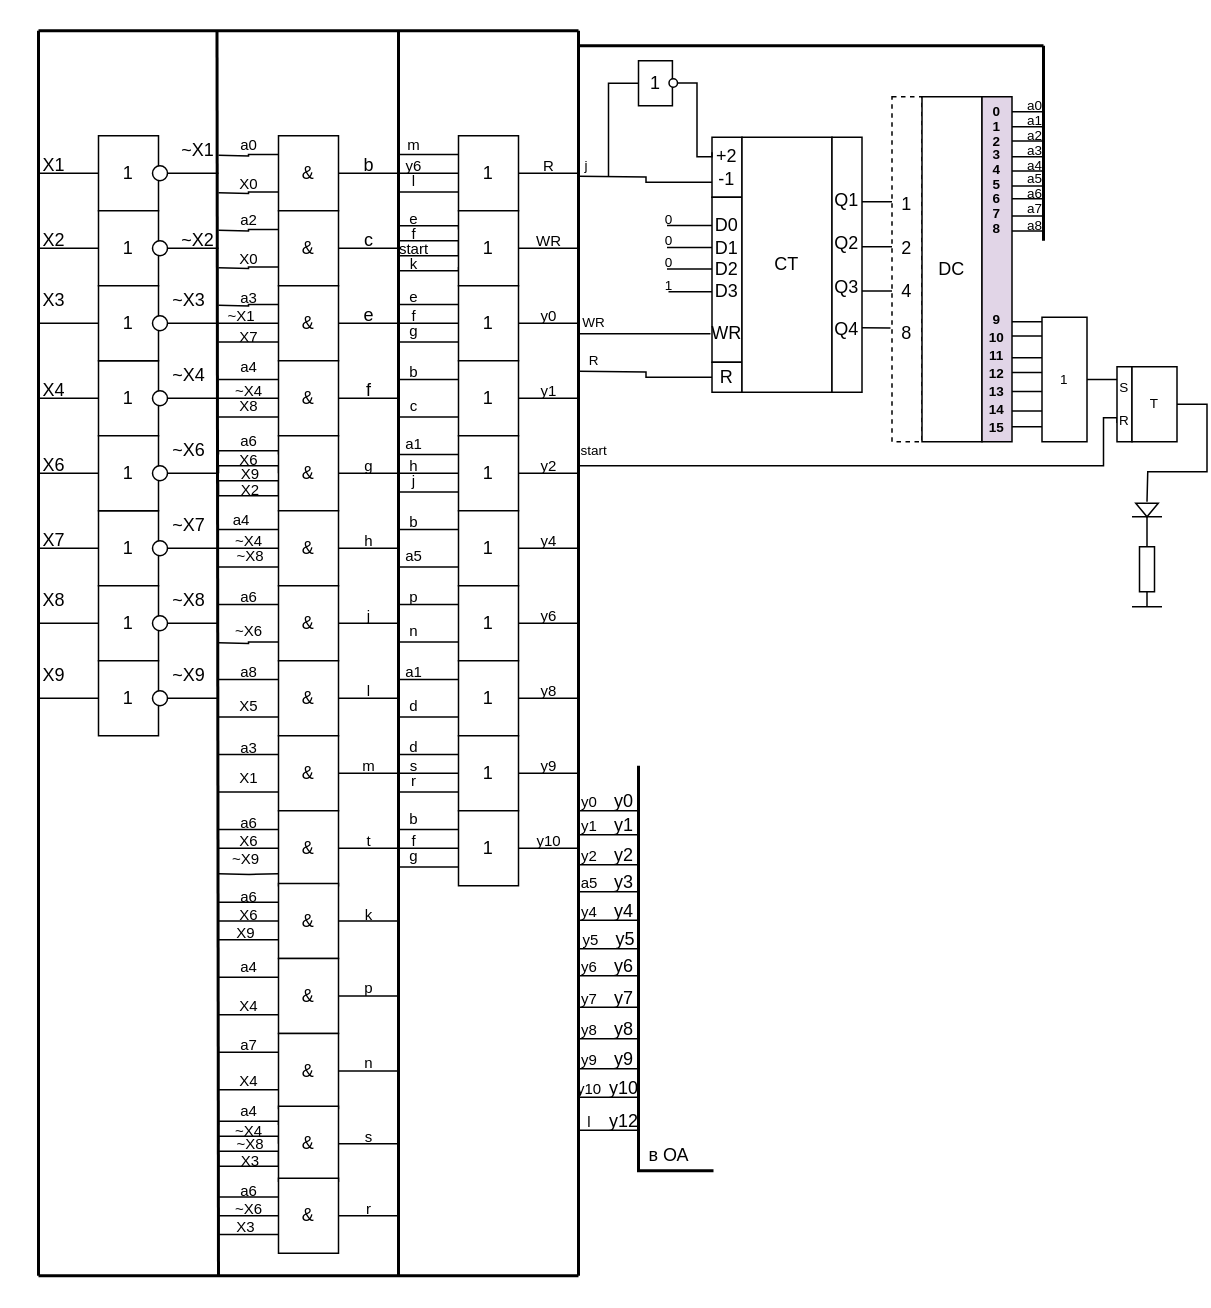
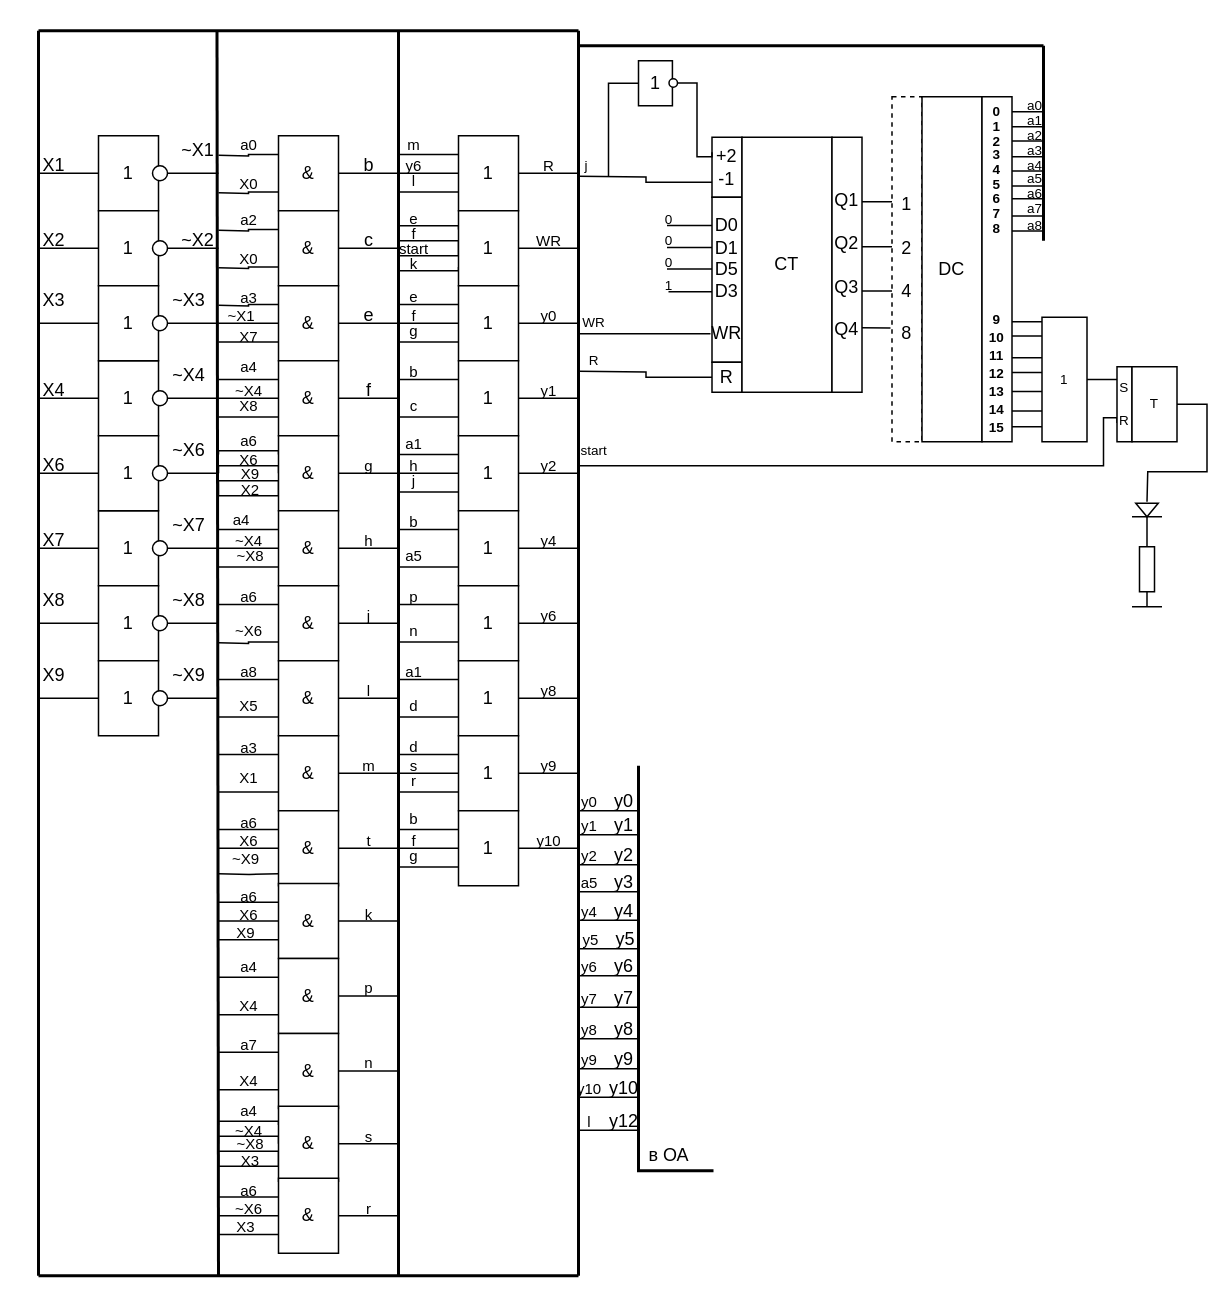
- <mxCell id="334" value="&lt;h6&gt;&lt;font style=&quot;font-size: 9px ; line-height: 0.2&quot;&gt;0&lt;br&gt;&lt;/font&gt;&lt;font style=&quot;font-size: 9px ; line-height: 0.2&quot;&gt;1&lt;br&gt;&lt;/font&gt;&lt;font style=&quot;font-size: 9px ; line-height: 0.2&quot;&gt;2&lt;br&gt;&lt;/font&gt;&lt;font style=&quot;font-size: 9px ; line-height: 0.2&quot;&gt;3&lt;br&gt;&lt;/font&gt;&lt;font style=&quot;font-size: 9px ; line-height: 0.2&quot;&gt;4&lt;br&gt;&lt;/font&gt;&lt;font style=&quot;font-size: 9px ; line-height: 0.2&quot;&gt;5&lt;br&gt;&lt;/font&gt;&lt;font style=&quot;font-size: 9px ; line-height: 0.2&quot;&gt;6&lt;br&gt;&lt;/font&gt;&lt;font style=&quot;font-size: 9px ; line-height: 0.2&quot;&gt;7&lt;br&gt;&lt;/font&gt;&lt;font style=&quot;font-size: 9px ; line-height: 0.2&quot;&gt;8&lt;/font&gt;&lt;/h6&gt;&lt;font style=&quot;font-size: 9px ; line-height: 0.2&quot;&gt;&lt;br&gt;&lt;/font&gt;&lt;h5&gt;&lt;font style=&quot;font-size: 9px ; line-height: 0.2&quot;&gt;9&lt;br&gt;&lt;/font&gt;&lt;font style=&quot;font-size: 9px ; line-height: 0.2&quot;&gt;10&lt;br&gt;&lt;/font&gt;&lt;font style=&quot;font-size: 9px ; line-height: 0.2&quot;&gt;11&lt;br&gt;&lt;/font&gt;&lt;font style=&quot;font-size: 9px ; line-height: 0.2&quot;&gt;12&lt;br&gt;&lt;/font&gt;&lt;font style=&quot;font-size: 9px ; line-height: 0.2&quot;&gt;13&lt;br&gt;&lt;/font&gt;&lt;font style=&quot;font-size: 9px ; line-height: 0.2&quot;&gt;14&lt;br&gt;&lt;/font&gt;&lt;font style=&quot;font-size: 9px ; line-height: 0.2&quot;&gt;15&lt;/font&gt;&lt;/h5&gt;" style="rounded=0;whiteSpace=wrap;html=1;fontSize=12;fillColor=#e1d5e7;" vertex="1" parent="331"><mxGeometry x="60" width="20" height="230" as="geometry" /></mxCell>
+ <mxCell id="334" value="&lt;h6&gt;&lt;font style=&quot;font-size: 9px ; line-height: 0.2&quot;&gt;0&lt;br&gt;&lt;/font&gt;&lt;font style=&quot;font-size: 9px ; line-height: 0.2&quot;&gt;1&lt;br&gt;&lt;/font&gt;&lt;font style=&quot;font-size: 9px ; line-height: 0.2&quot;&gt;2&lt;br&gt;&lt;/font&gt;&lt;font style=&quot;font-size: 9px ; line-height: 0.2&quot;&gt;3&lt;br&gt;&lt;/font&gt;&lt;font style=&quot;font-size: 9px ; line-height: 0.2&quot;&gt;4&lt;br&gt;&lt;/font&gt;&lt;font style=&quot;font-size: 9px ; line-height: 0.2&quot;&gt;5&lt;br&gt;&lt;/font&gt;&lt;font style=&quot;font-size: 9px ; line-height: 0.2&quot;&gt;6&lt;br&gt;&lt;/font&gt;&lt;font style=&quot;font-size: 9px ; line-height: 0.2&quot;&gt;7&lt;br&gt;&lt;/font&gt;&lt;font style=&quot;font-size: 9px ; line-height: 0.2&quot;&gt;8&lt;/font&gt;&lt;/h6&gt;&lt;font style=&quot;font-size: 9px ; line-height: 0.2&quot;&gt;&lt;br&gt;&lt;/font&gt;&lt;h5&gt;&lt;font style=&quot;font-size: 9px ; line-height: 0.2&quot;&gt;9&lt;br&gt;&lt;/font&gt;&lt;font style=&quot;font-size: 9px ; line-height: 0.2&quot;&gt;10&lt;br&gt;&lt;/font&gt;&lt;font style=&quot;font-size: 9px ; line-height: 0.2&quot;&gt;11&lt;br&gt;&lt;/font&gt;&lt;font style=&quot;font-size: 9px ; line-height: 0.2&quot;&gt;12&lt;br&gt;&lt;/font&gt;&lt;font style=&quot;font-size: 9px ; line-height: 0.2&quot;&gt;13&lt;br&gt;&lt;/font&gt;&lt;font style=&quot;font-size: 9px ; line-height: 0.2&quot;&gt;14&lt;br&gt;&lt;/font&gt;&lt;font style=&quot;font-size: 9px ; line-height: 0.2&quot;&gt;15&lt;/font&gt;&lt;/h5&gt;" style="rounded=0;whiteSpace=wrap;html=1;fontSize=12;" vertex="1" parent="331"><mxGeometry x="60" width="20" height="230" as="geometry" /></mxCell>
- <mxCell id="323" value="D0&lt;br&gt;D1&lt;br&gt;D2&lt;br&gt;D3&lt;br&gt;&lt;br&gt;WR" style="rounded=0;whiteSpace=wrap;html=1;fontSize=12;" vertex="1" parent="321"><mxGeometry y="40" width="20" height="110" as="geometry" /></mxCell>
+ <mxCell id="323" value="D0&lt;br&gt;D1&lt;br&gt;D5&lt;br&gt;D3&lt;br&gt;&lt;br&gt;WR" style="rounded=0;whiteSpace=wrap;html=1;fontSize=12;" vertex="1" parent="321"><mxGeometry y="40" width="20" height="110" as="geometry" /></mxCell>
